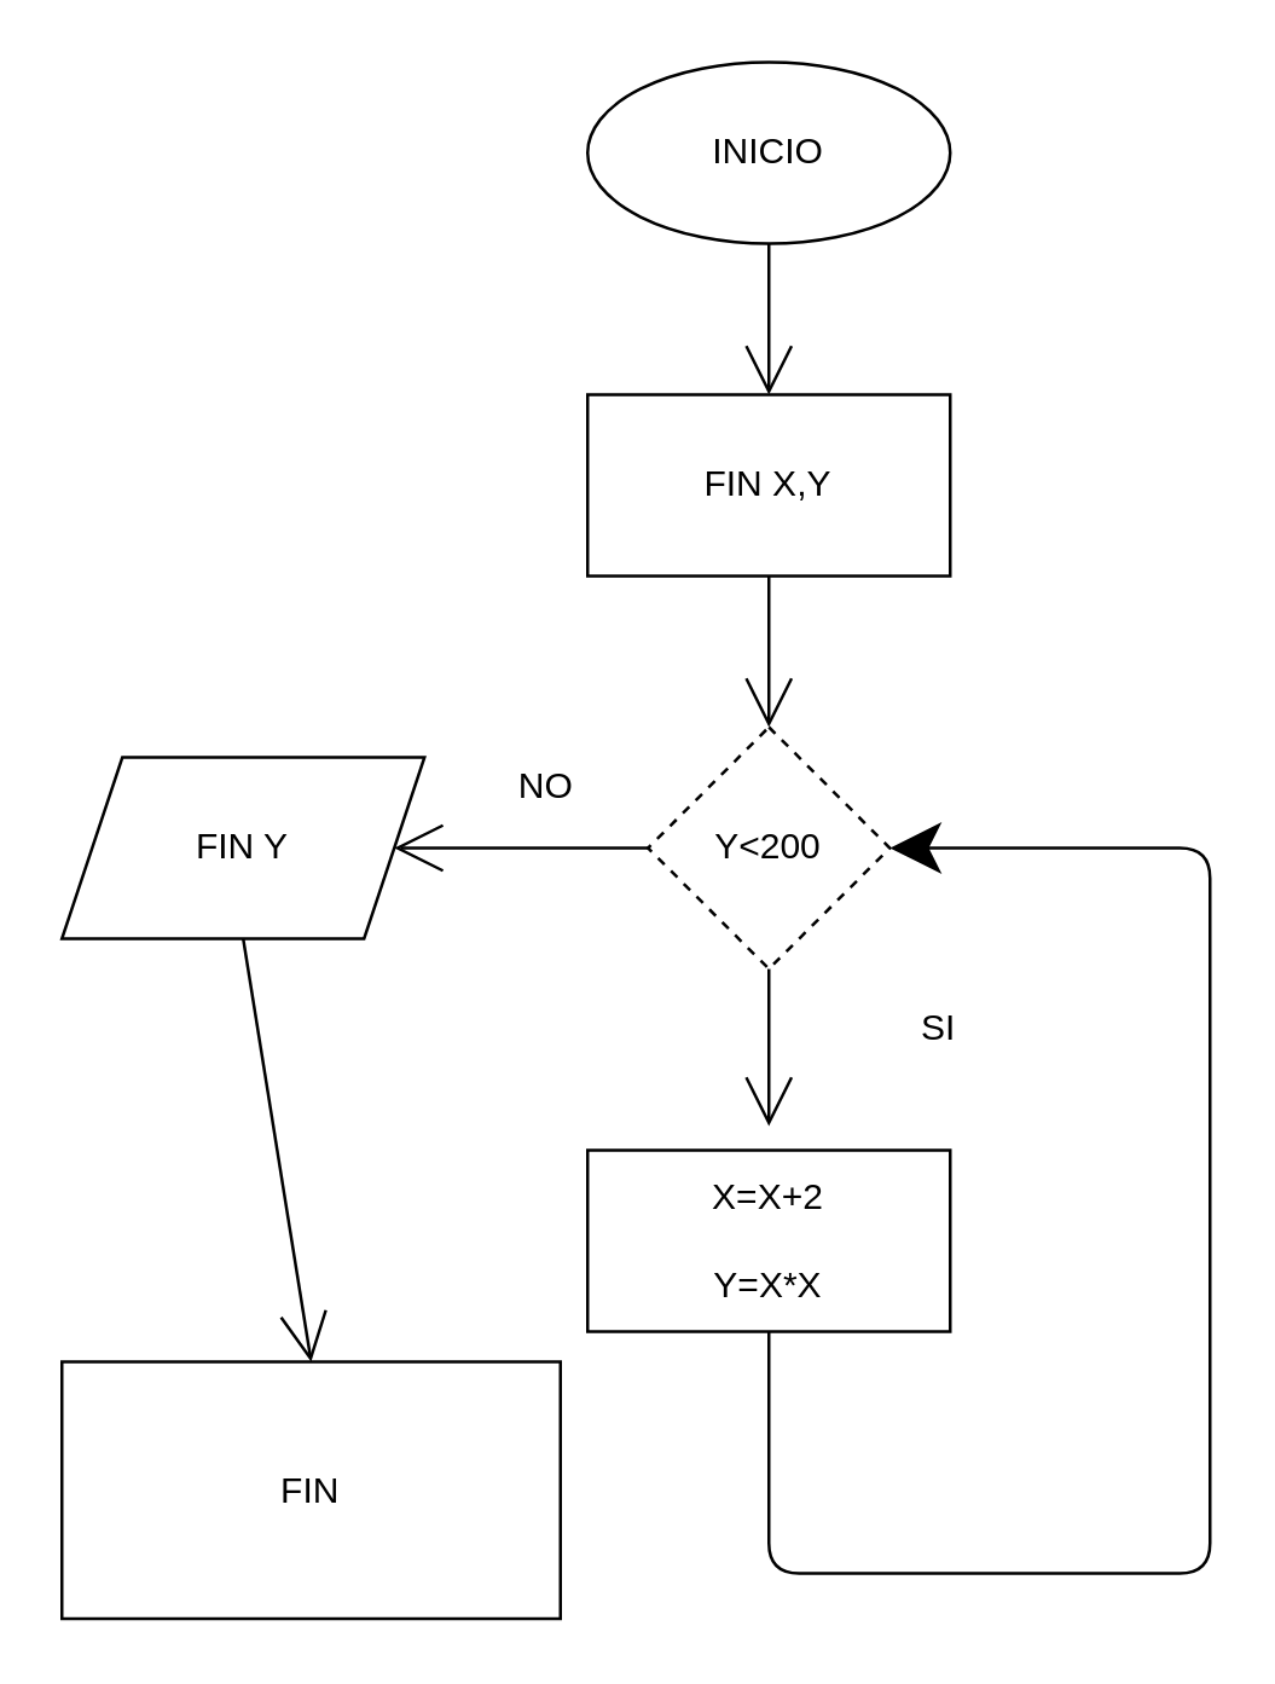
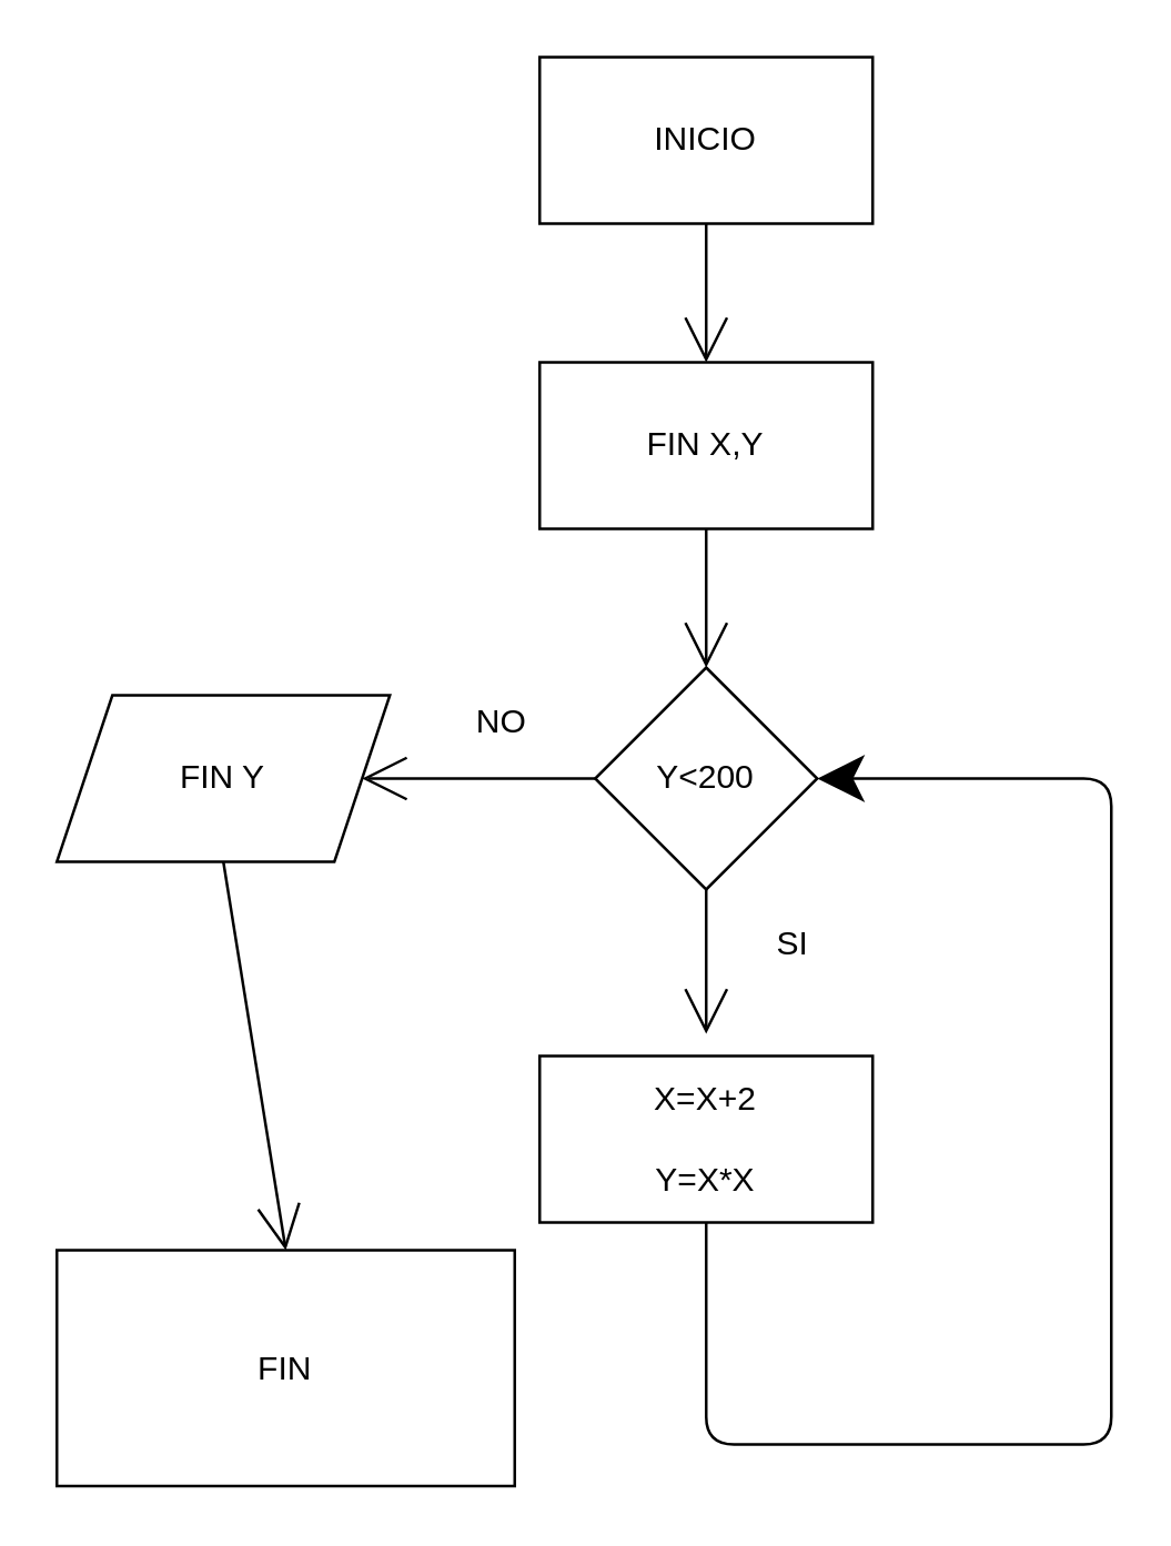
- <mxCell id="3" value="INICIO" style="ellipse;whiteSpace=wrap;html=1;hachureGap=4;pointerEvents=0;" vertex="1" parent="1"><mxGeometry x="194" y="20" width="120" height="60" as="geometry" /></mxCell>
+ <mxCell id="3" value="INICIO" style="rounded=0;whiteSpace=wrap;html=1;hachureGap=4;pointerEvents=0;" vertex="1" parent="1"><mxGeometry x="194" y="20" width="120" height="60" as="geometry" /></mxCell>
- <mxCell id="8" value="Y&amp;lt;200" style="rhombus;whiteSpace=wrap;html=1;hachureGap=4;pointerEvents=0;dashed=1;" vertex="1" parent="1"><mxGeometry x="214" y="240" width="80" height="80" as="geometry" /></mxCell>
+ <mxCell id="8" value="Y&amp;lt;200" style="rhombus;whiteSpace=wrap;html=1;hachureGap=4;pointerEvents=0;" vertex="1" parent="1"><mxGeometry x="214" y="240" width="80" height="80" as="geometry" /></mxCell>
- <mxCell id="11" value="SI" style="text;html=1;align=center;verticalAlign=middle;resizable=0;points=[];autosize=1;strokeColor=none;fillColor=none;" vertex="1" parent="1"><mxGeometry x="295" y="330" width="30" height="20" as="geometry" /></mxCell>
+ <mxCell id="11" value="SI" style="text;html=1;align=center;verticalAlign=middle;resizable=0;points=[];autosize=1;strokeColor=none;fillColor=none;" vertex="1" parent="1"><mxGeometry x="270" y="330" width="30" height="20" as="geometry" /></mxCell>
